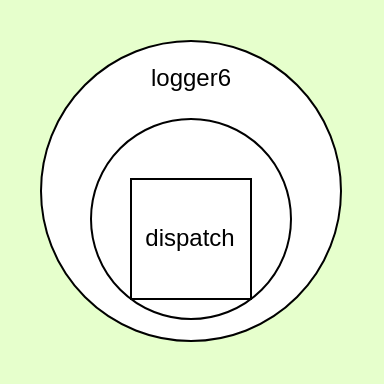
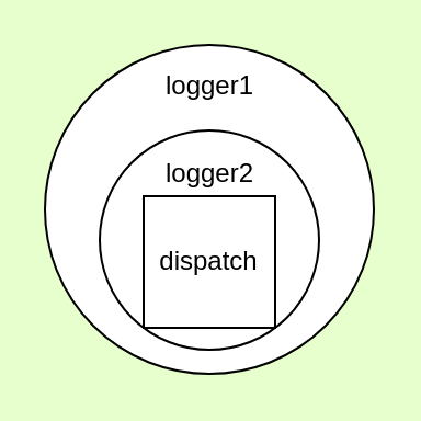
- <mxCell id="5" value="logger6&lt;br&gt;" style="text;html=1;align=center;verticalAlign=middle;resizable=0;points=[];autosize=1;strokeColor=none;fillColor=none;" vertex="1" parent="1"><mxGeometry x="65" y="29" width="60" height="20" as="geometry" /></mxCell>
+ <mxCell id="5" value="logger1&lt;br&gt;" style="text;html=1;align=center;verticalAlign=middle;resizable=0;points=[];autosize=1;strokeColor=none;fillColor=none;" vertex="1" parent="1"><mxGeometry x="65" y="29" width="60" height="20" as="geometry" /></mxCell>
+ <mxCell id="6" value="logger2" style="text;html=1;align=center;verticalAlign=middle;resizable=0;points=[];autosize=1;strokeColor=none;fillColor=none;" vertex="1" parent="1"><mxGeometry x="65" y="69" width="60" height="20" as="geometry" /></mxCell>
